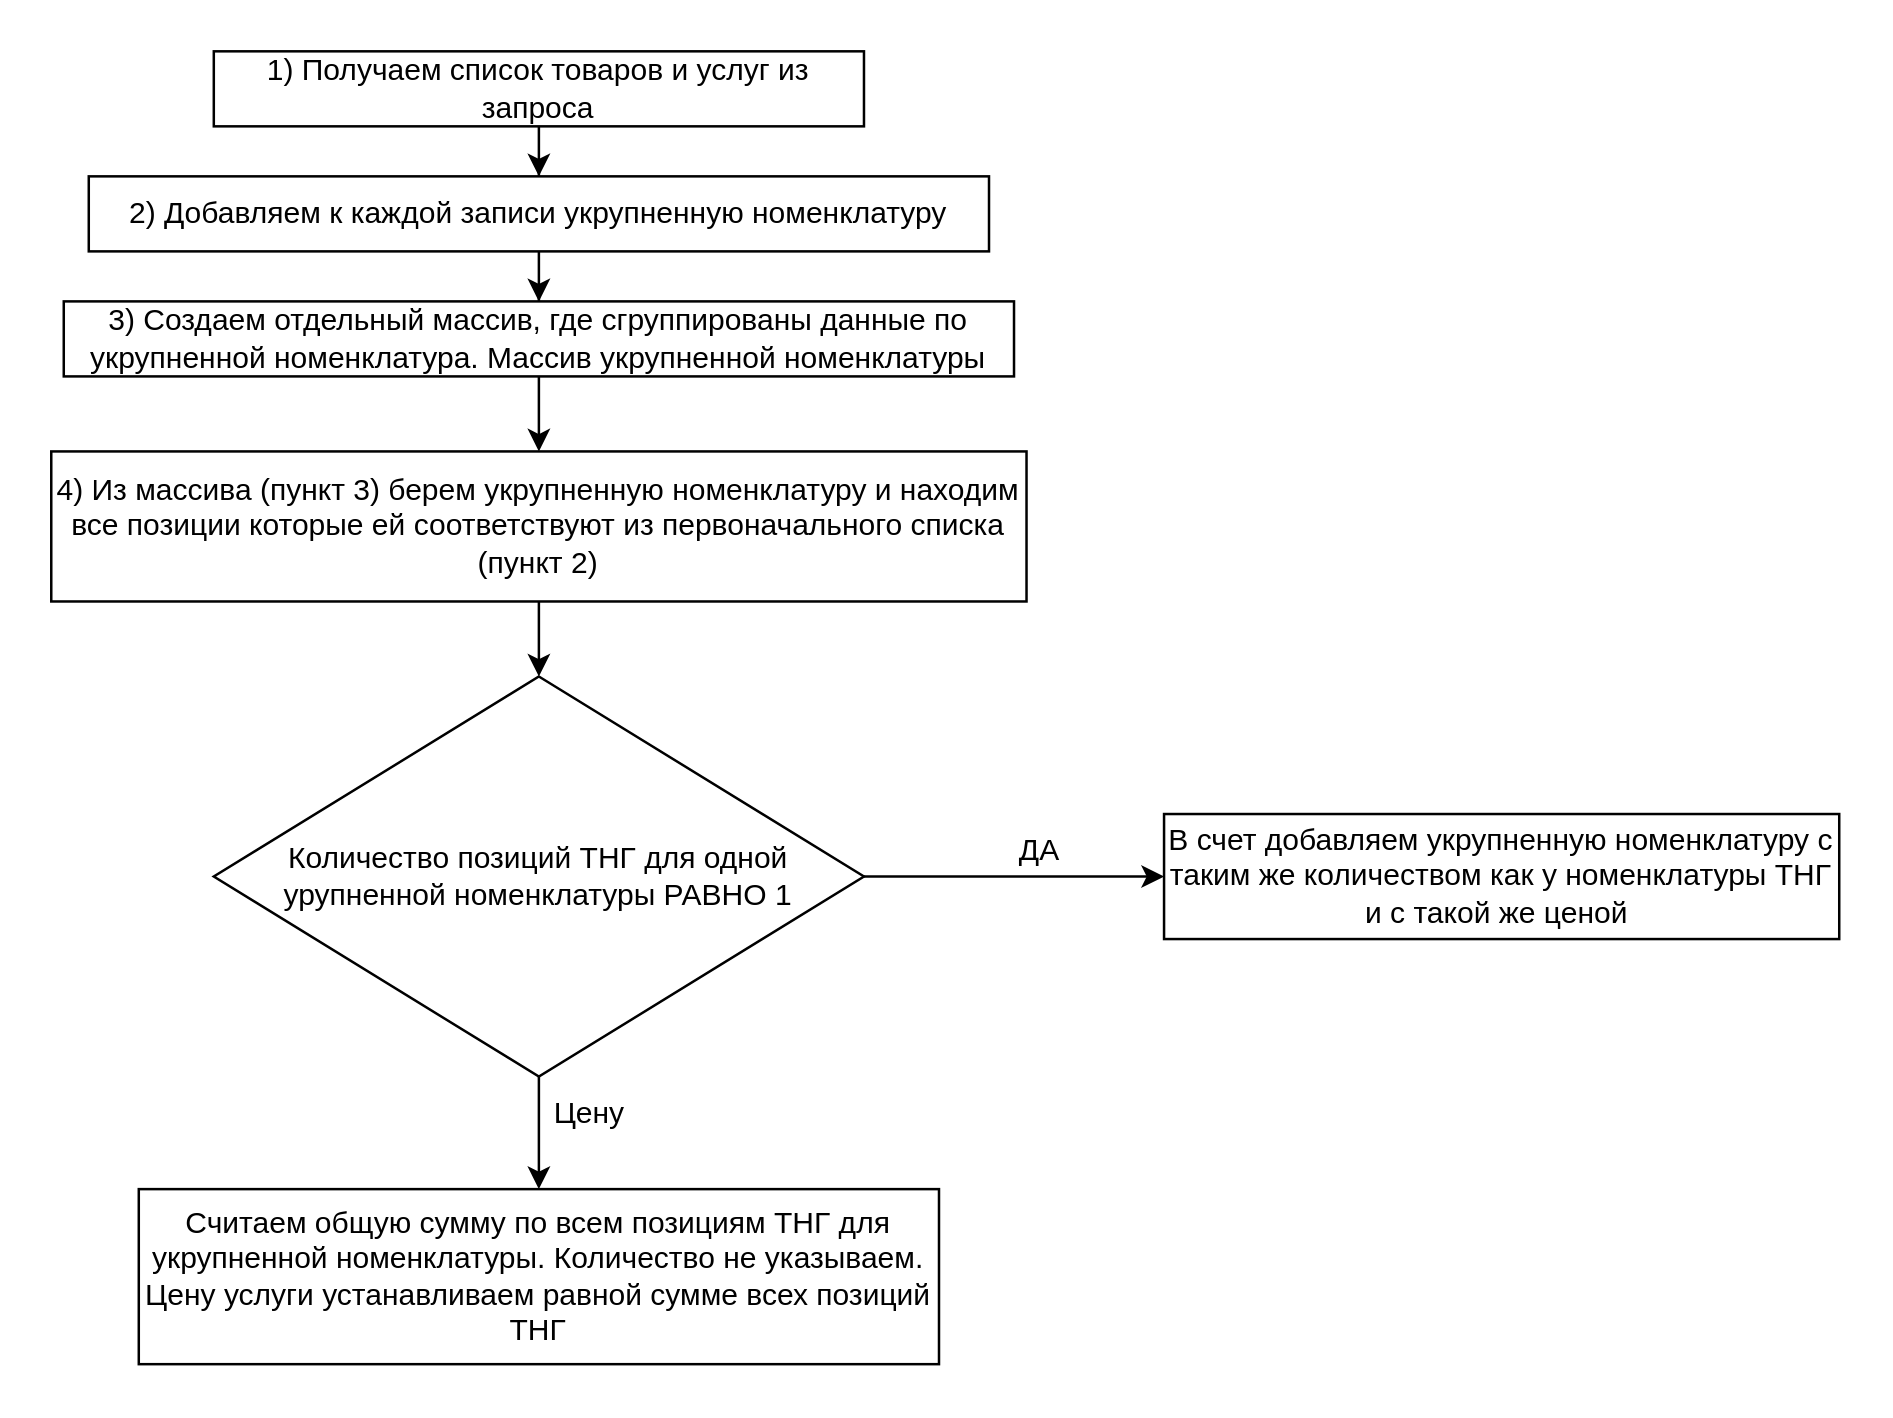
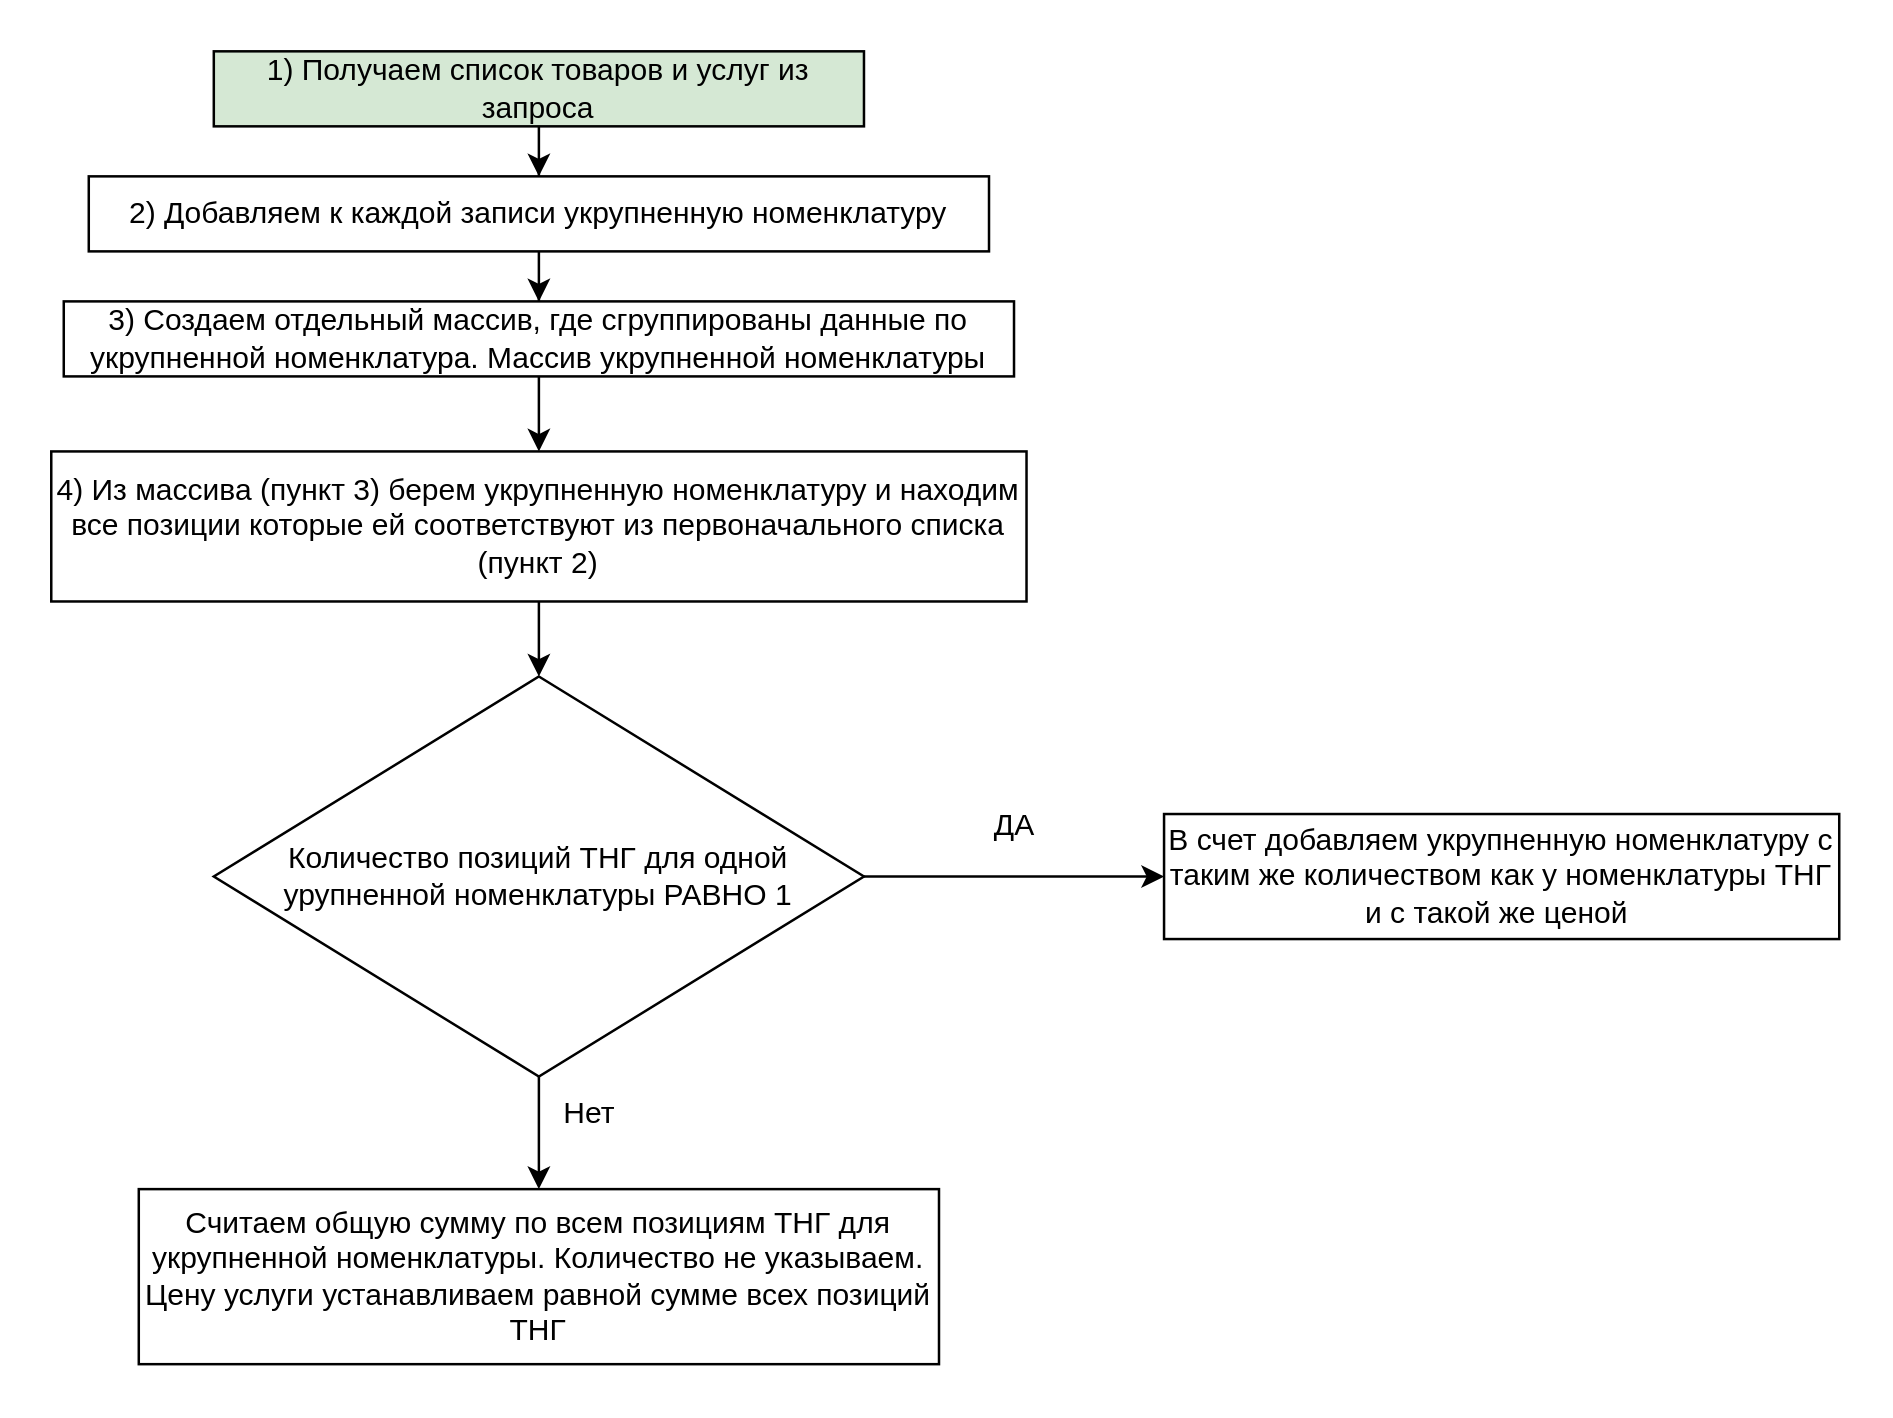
- <mxCell id="3" value="1) Получаем список товаров и услуг из запроса" style="rounded=0;whiteSpace=wrap;html=1;" vertex="1" parent="1"><mxGeometry x="85" y="20" width="260" height="30" as="geometry" /></mxCell>
+ <mxCell id="3" value="1) Получаем список товаров и услуг из запроса" style="rounded=0;whiteSpace=wrap;html=1;fillColor=#d5e8d4;" vertex="1" parent="1"><mxGeometry x="85" y="20" width="260" height="30" as="geometry" /></mxCell>
- <mxCell id="14" value="ДА" style="text;html=1;align=center;verticalAlign=middle;resizable=0;points=[];autosize=1;strokeColor=none;fillColor=none;" vertex="1" parent="1"><mxGeometry x="395" y="325" width="40" height="30" as="geometry" /></mxCell>
+ <mxCell id="14" value="ДА" style="text;html=1;align=center;verticalAlign=middle;resizable=0;points=[];autosize=1;strokeColor=none;fillColor=none;" vertex="1" parent="1"><mxGeometry x="385" y="315" width="40" height="30" as="geometry" /></mxCell>
- <mxCell id="16" value="Цену" style="text;html=1;align=center;verticalAlign=middle;resizable=0;points=[];autosize=1;strokeColor=none;fillColor=none;" vertex="1" parent="1"><mxGeometry x="215" y="430" width="40" height="30" as="geometry" /></mxCell>
+ <mxCell id="16" value="Нет" style="text;html=1;align=center;verticalAlign=middle;resizable=0;points=[];autosize=1;strokeColor=none;fillColor=none;" vertex="1" parent="1"><mxGeometry x="215" y="430" width="40" height="30" as="geometry" /></mxCell>
